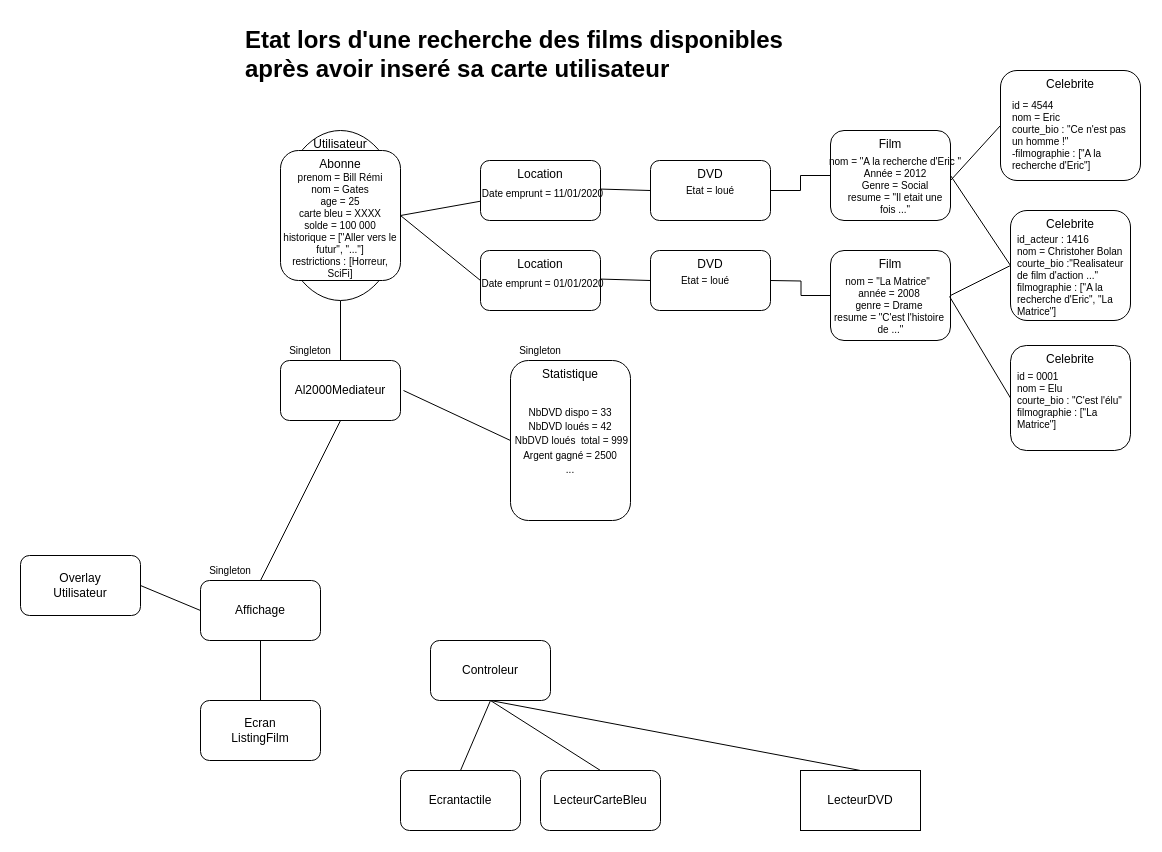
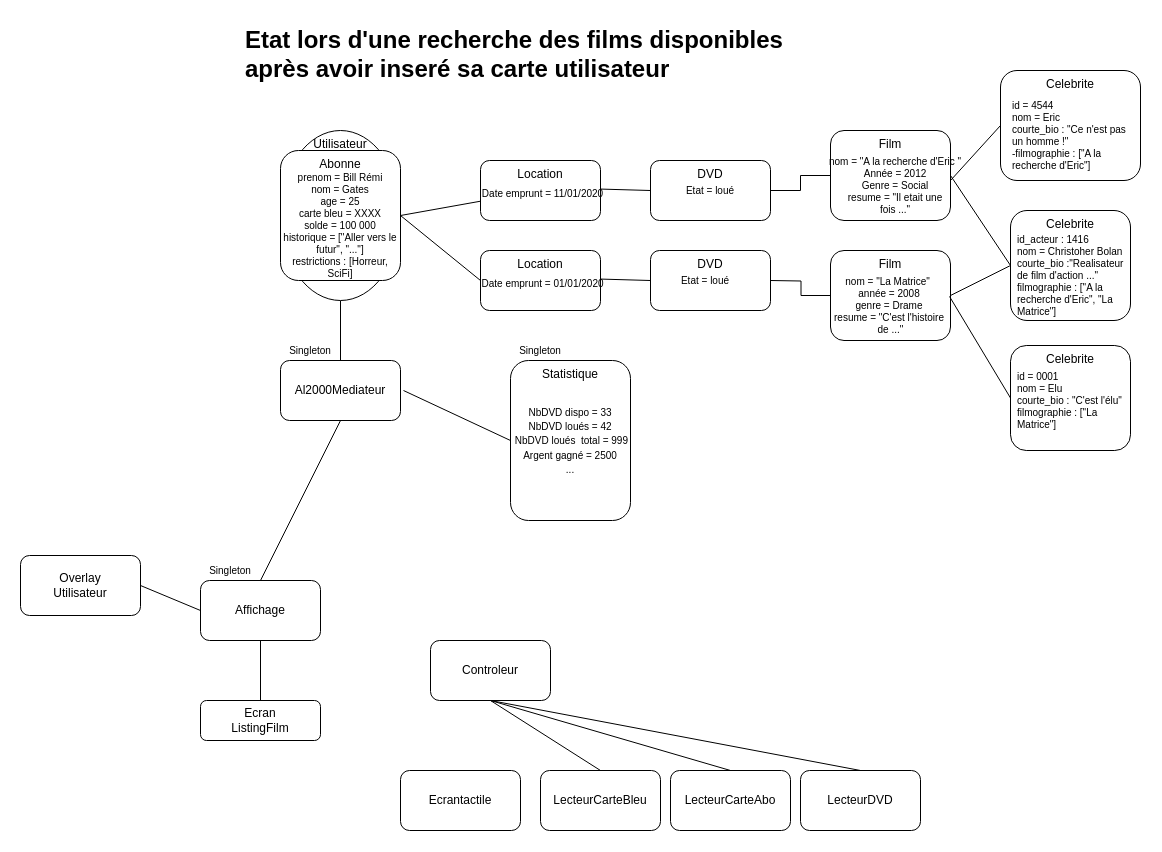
- <mxCell id="22" value="Ecran&lt;br&gt;ListingFilm" style="rounded=1;whiteSpace=wrap;html=1;" parent="1" vertex="1"><mxGeometry x="200" y="700" width="120" height="60" as="geometry" /></mxCell>
+ <mxCell id="22" value="Ecran&lt;br&gt;ListingFilm" style="rounded=1;whiteSpace=wrap;html=1;" parent="1" vertex="1"><mxGeometry x="200" y="700" width="120" height="40" as="geometry" /></mxCell>
- <mxCell id="19" value="" style="endArrow=none;html=1;fontSize=12;entryX=0.5;entryY=1;entryDx=0;entryDy=0;exitX=0.5;exitY=0;exitDx=0;exitDy=0;" parent="1" source="14" target="7" edge="1"><mxGeometry width="50" height="50" relative="1" as="geometry"><mxPoint x="470" y="770" as="sourcePoint" /><mxPoint x="520" y="720" as="targetPoint" /></mxGeometry></mxCell>
+ <mxCell id="18" value="" style="endArrow=none;html=1;fontSize=12;exitX=0.5;exitY=1;exitDx=0;exitDy=0;entryX=0.5;entryY=0;entryDx=0;entryDy=0;" parent="1" source="7" target="16" edge="1"><mxGeometry width="50" height="50" relative="1" as="geometry"><mxPoint x="630" y="650" as="sourcePoint" /><mxPoint x="680" y="600" as="targetPoint" /></mxGeometry></mxCell>
+ <mxCell id="16" value="LecteurCarteAbo" style="rounded=1;whiteSpace=wrap;html=1;fontSize=12;align=center;" parent="1" vertex="1"><mxGeometry x="670" y="770" width="120" height="60" as="geometry" /></mxCell>
- <mxCell id="20" value="LecteurDVD" style="whiteSpace=wrap;html=1;fontSize=12;align=center;rounded=0;" parent="1" vertex="1"><mxGeometry x="800" y="770" width="120" height="60" as="geometry" /></mxCell>
+ <mxCell id="20" value="LecteurDVD" style="rounded=1;whiteSpace=wrap;html=1;fontSize=12;align=center;" parent="1" vertex="1"><mxGeometry x="800" y="770" width="120" height="60" as="geometry" /></mxCell>
